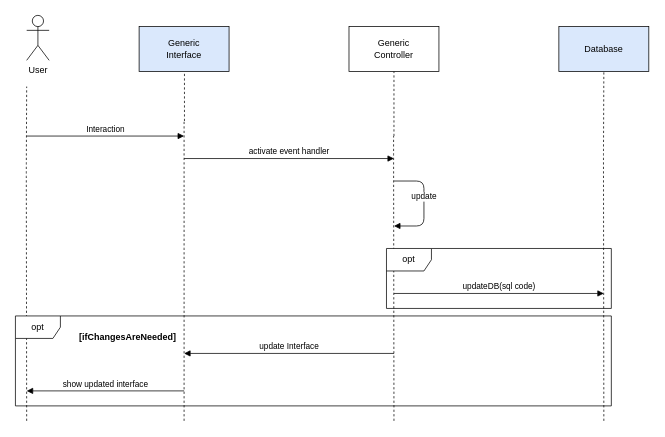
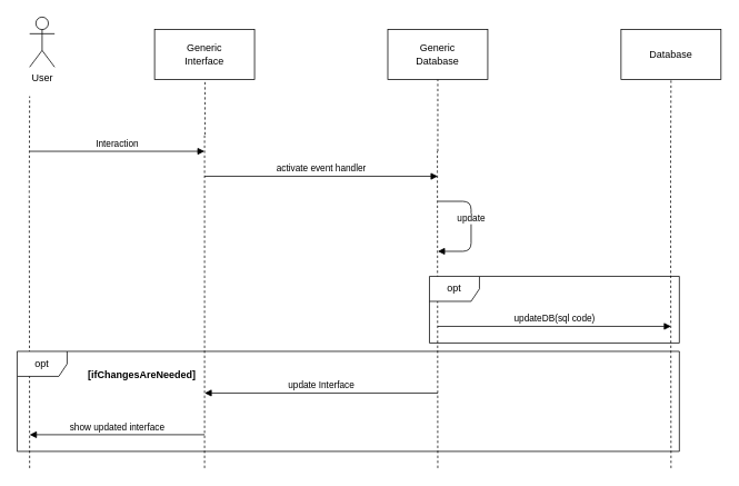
- <mxCell id="4" value="Generic&lt;br&gt;Interface" style="rounded=0;whiteSpace=wrap;html=1;fillColor=#dae8fc;" vertex="1" parent="1"><mxGeometry x="185" y="35" width="120" height="60" as="geometry" /></mxCell>
+ <mxCell id="4" value="Generic&lt;br&gt;Interface" style="rounded=0;whiteSpace=wrap;html=1;" vertex="1" parent="1"><mxGeometry x="185" y="35" width="120" height="60" as="geometry" /></mxCell>
- <mxCell id="5" value="Generic&lt;br&gt;Controller" style="rounded=0;whiteSpace=wrap;html=1;" vertex="1" parent="1"><mxGeometry x="465" y="35" width="120" height="60" as="geometry" /></mxCell>
+ <mxCell id="5" value="Generic&lt;br&gt;Database" style="rounded=0;whiteSpace=wrap;html=1;" vertex="1" parent="1"><mxGeometry x="465" y="35" width="120" height="60" as="geometry" /></mxCell>
- <mxCell id="6" value="Database" style="rounded=0;whiteSpace=wrap;html=1;fillColor=#dae8fc;" vertex="1" parent="1"><mxGeometry x="745" y="35" width="120" height="60" as="geometry" /></mxCell>
+ <mxCell id="6" value="Database" style="rounded=0;whiteSpace=wrap;html=1;" vertex="1" parent="1"><mxGeometry x="745" y="35" width="120" height="60" as="geometry" /></mxCell>
